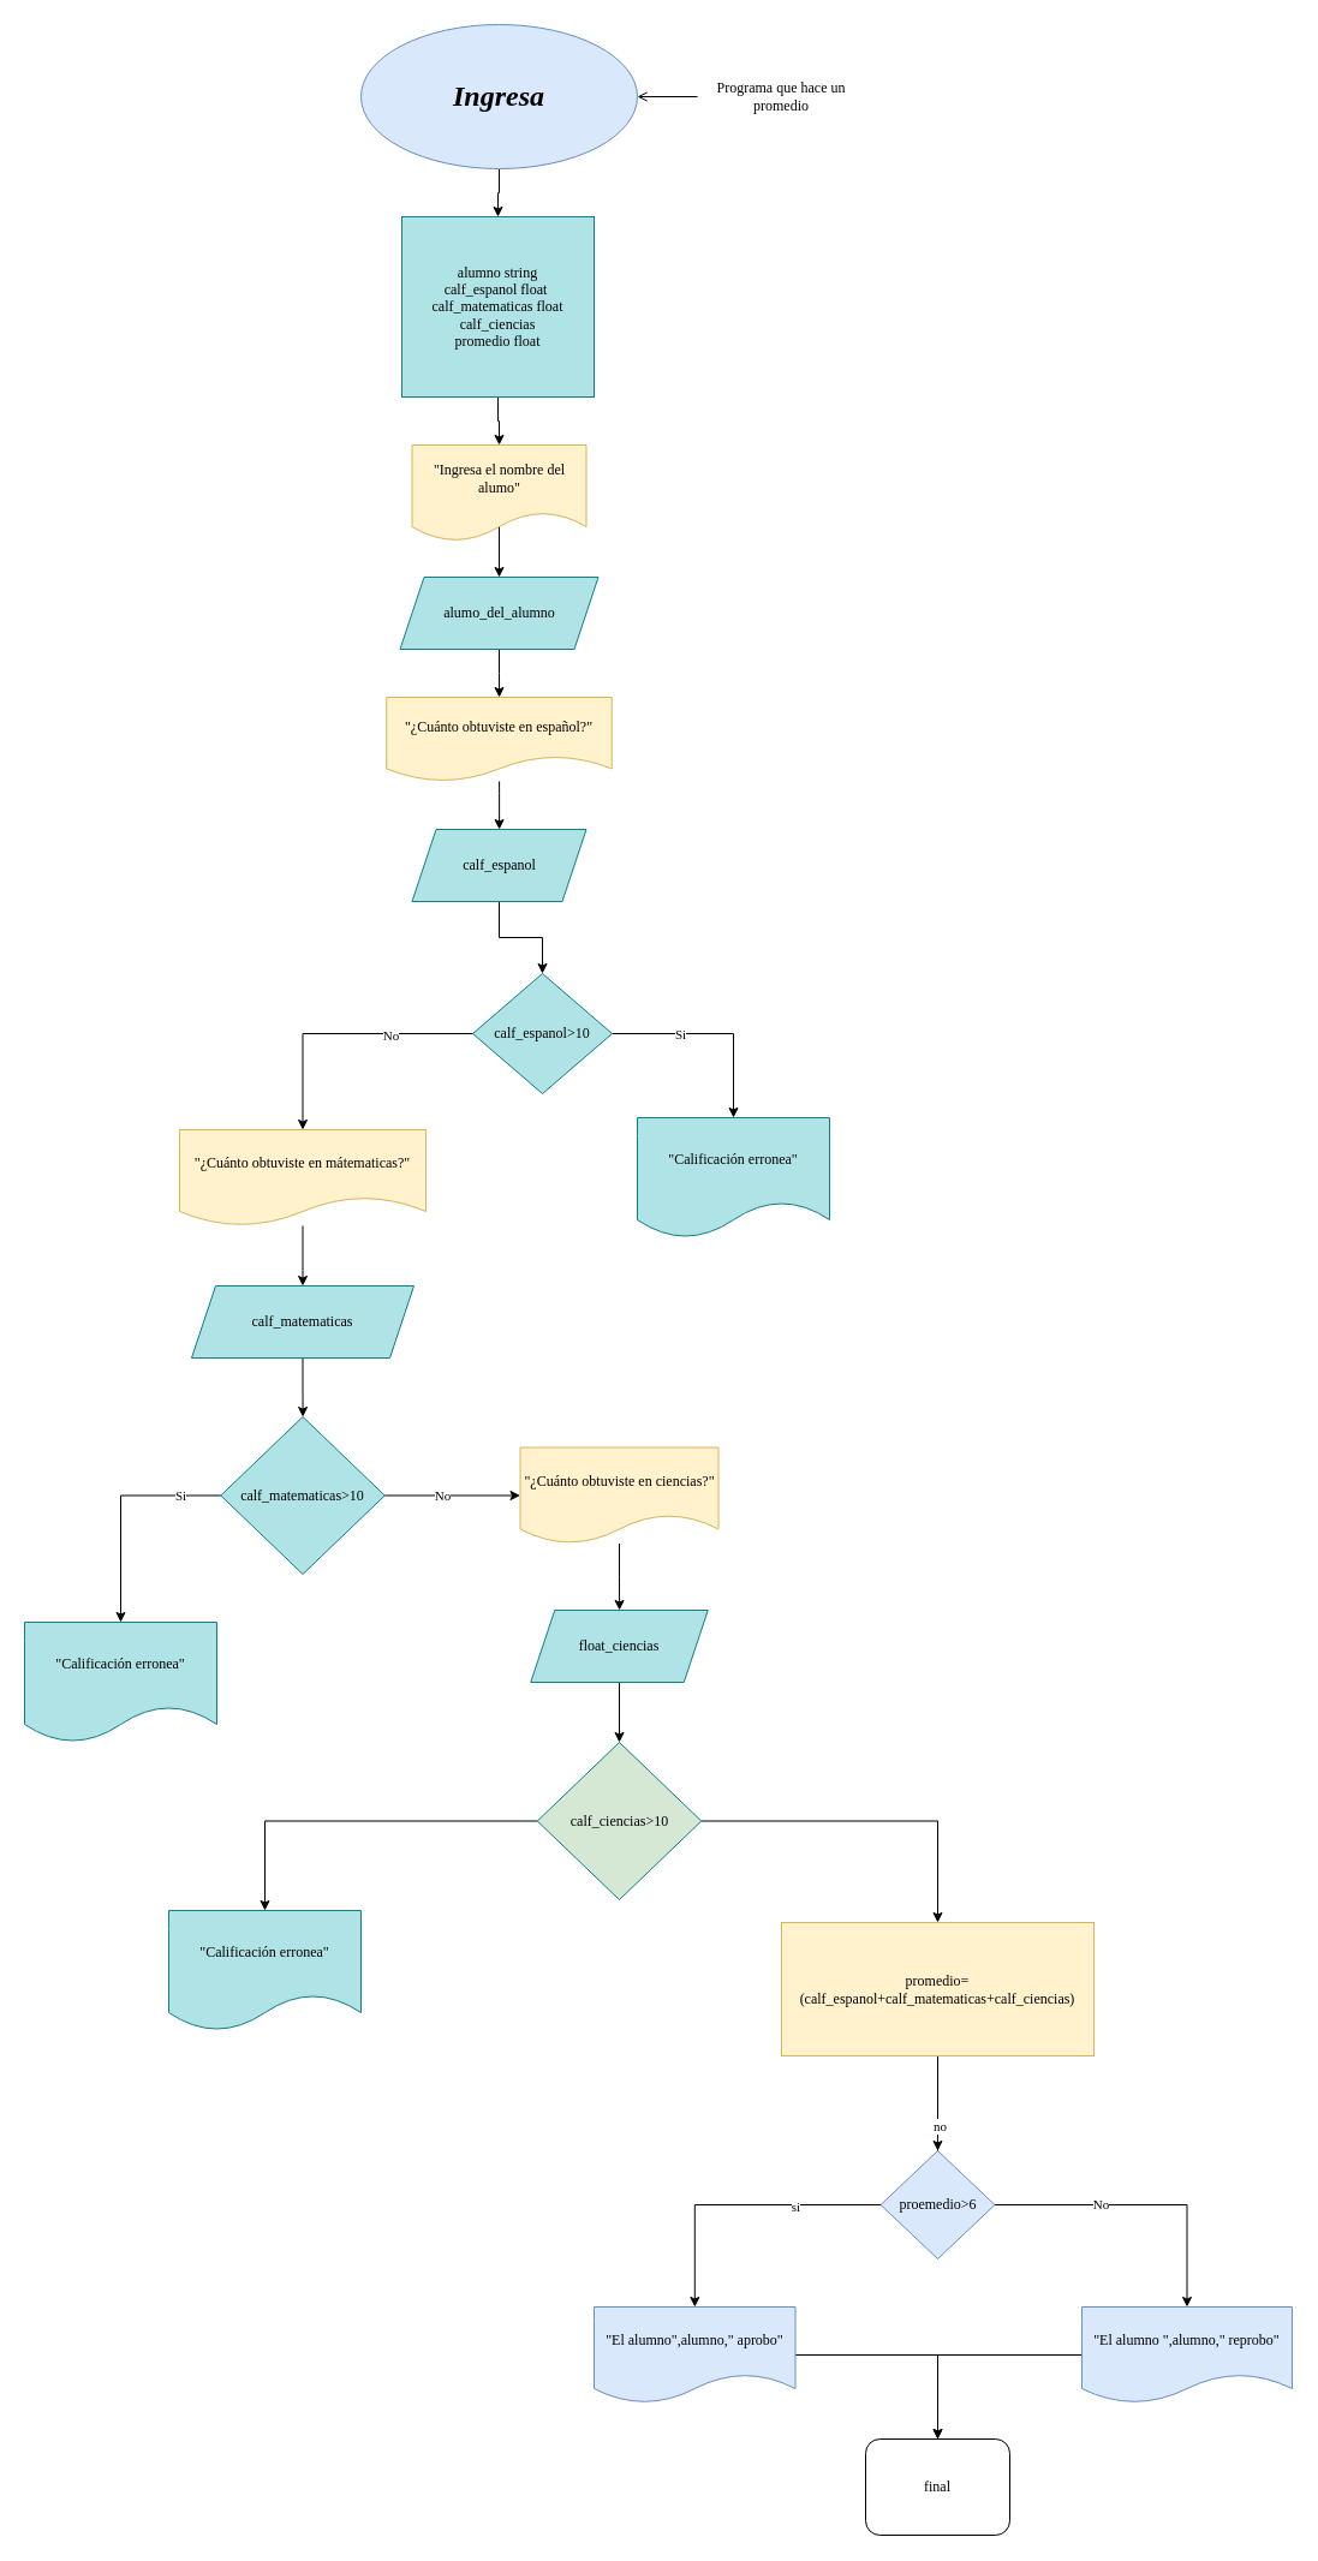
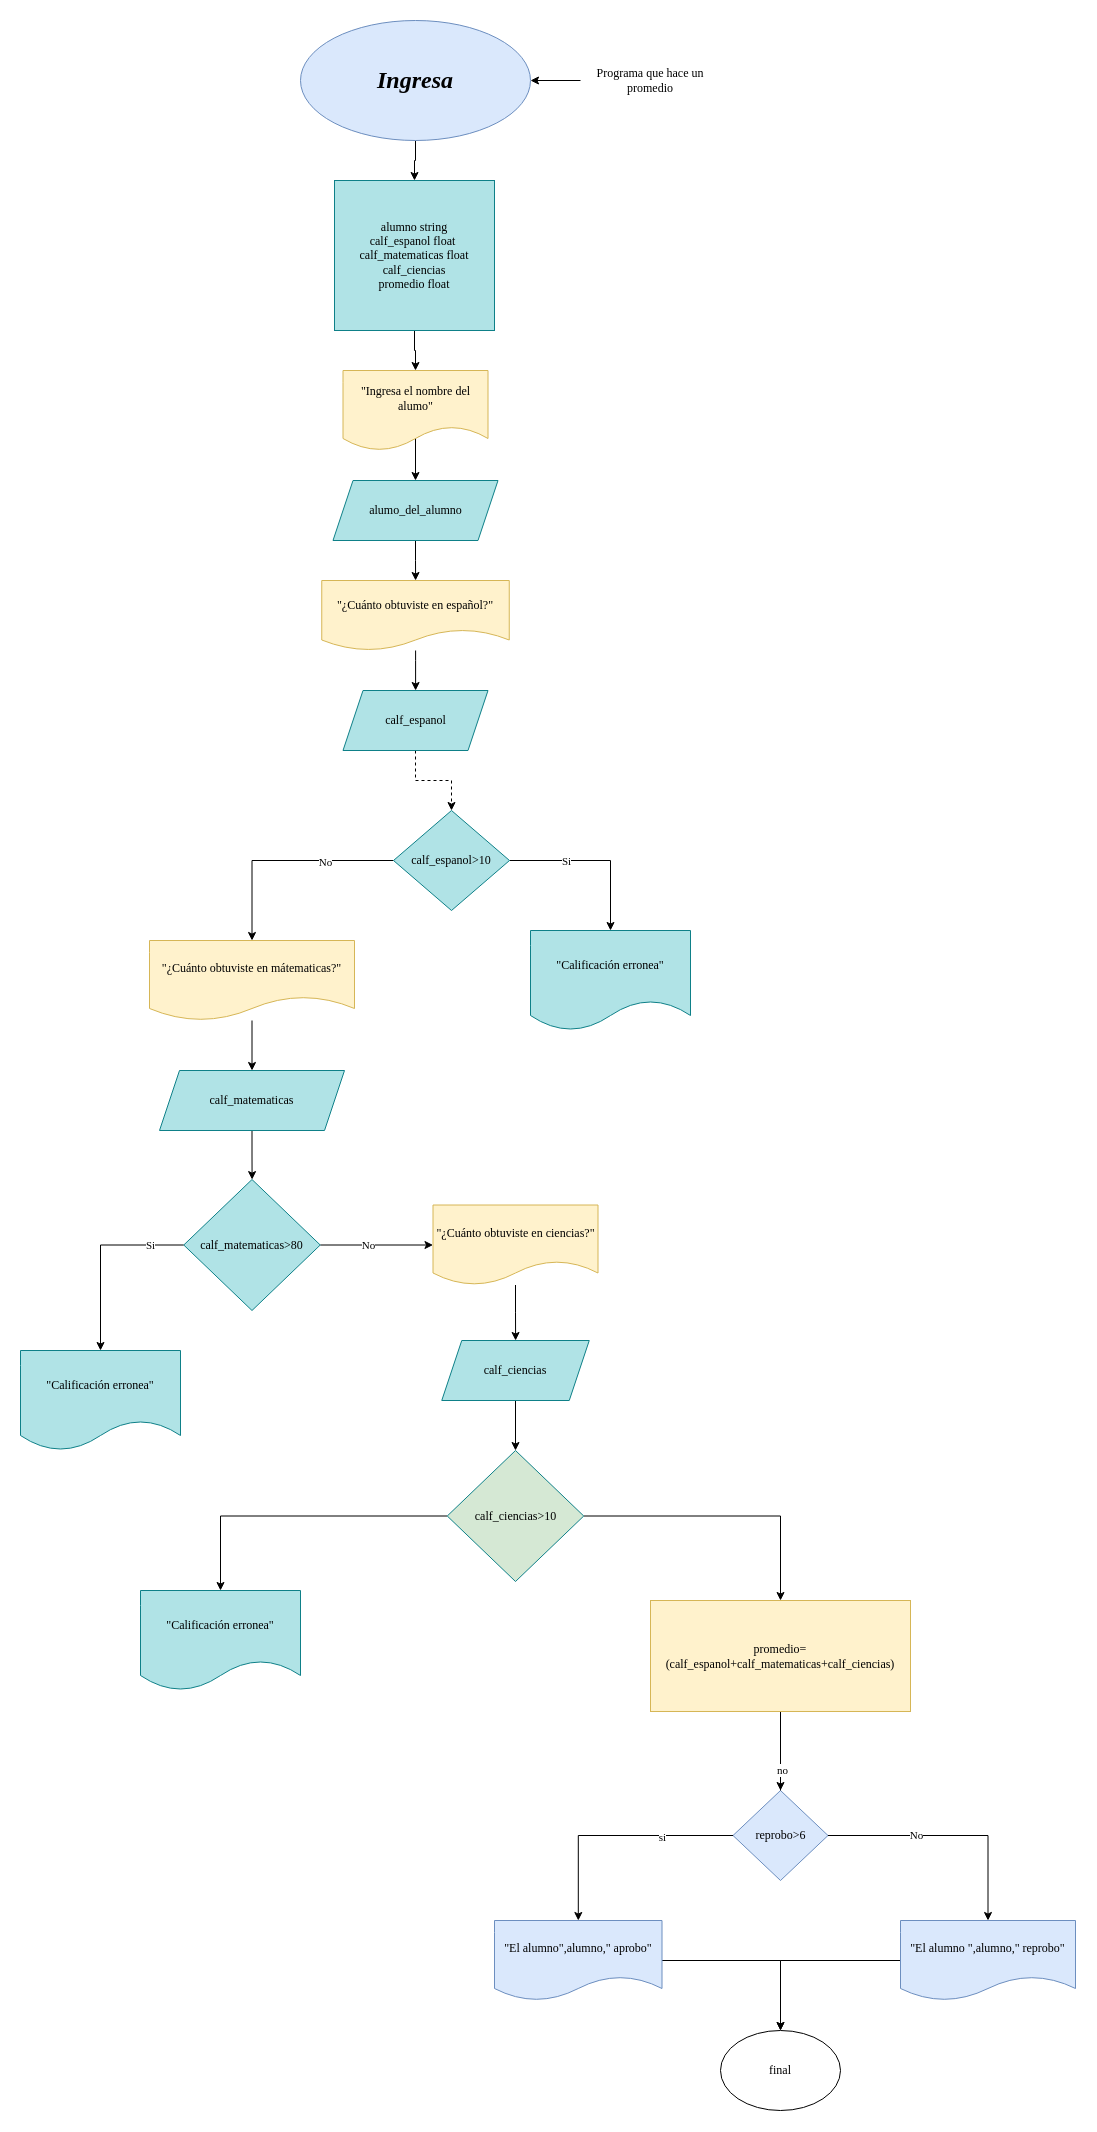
- <mxCell id="23" value="" style="edgeStyle=orthogonalEdgeStyle;rounded=0;orthogonalLoop=1;jettySize=auto;html=1;fontFamily=Times New Roman;endArrow=open;" edge="1" parent="1" source="24" target="3"><mxGeometry relative="1" as="geometry" /></mxCell>
+ <mxCell id="23" value="" style="edgeStyle=orthogonalEdgeStyle;rounded=0;orthogonalLoop=1;jettySize=auto;html=1;fontFamily=Times New Roman;" edge="1" parent="1" source="24" target="3"><mxGeometry relative="1" as="geometry" /></mxCell>
- <mxCell id="12" value="" style="edgeStyle=orthogonalEdgeStyle;rounded=0;orthogonalLoop=1;jettySize=auto;html=1;fontFamily=Times New Roman;" edge="1" parent="1" source="13" target="42"><mxGeometry relative="1" as="geometry" /></mxCell>
+ <mxCell id="12" value="" style="edgeStyle=orthogonalEdgeStyle;rounded=0;orthogonalLoop=1;jettySize=auto;html=1;fontFamily=Times New Roman;dashed=1;" edge="1" parent="1" source="13" target="42"><mxGeometry relative="1" as="geometry" /></mxCell>
- <mxCell id="48" value="calf_matematicas&amp;gt;10" style="rhombus;whiteSpace=wrap;html=1;fontFamily=Comic Sans MS;fillColor=#b0e3e6;strokeColor=#0e8088;" vertex="1" parent="1"><mxGeometry x="183.25" y="1179" width="136.5" height="131" as="geometry" /></mxCell>
+ <mxCell id="48" value="calf_matematicas&amp;gt;80" style="rhombus;whiteSpace=wrap;html=1;fontFamily=Comic Sans MS;fillColor=#b0e3e6;strokeColor=#0e8088;" vertex="1" parent="1"><mxGeometry x="183.25" y="1179" width="136.5" height="131" as="geometry" /></mxCell>
- <mxCell id="21" value="float_ciencias" style="shape=parallelogram;perimeter=parallelogramPerimeter;whiteSpace=wrap;html=1;fixedSize=1;fontFamily=Times New Roman;fillColor=#b0e3e6;strokeColor=#0e8088;" vertex="1" parent="1"><mxGeometry x="441.25" y="1340" width="147.5" height="60" as="geometry" /></mxCell>
+ <mxCell id="21" value="calf_ciencias" style="shape=parallelogram;perimeter=parallelogramPerimeter;whiteSpace=wrap;html=1;fixedSize=1;fontFamily=Times New Roman;fillColor=#b0e3e6;strokeColor=#0e8088;" vertex="1" parent="1"><mxGeometry x="441.25" y="1340" width="147.5" height="60" as="geometry" /></mxCell>
- <mxCell id="30" value="proemedio&amp;gt;6" style="rhombus;whiteSpace=wrap;html=1;fontFamily=Times New Roman;fillColor=#dae8fc;strokeColor=#6c8ebf;" vertex="1" parent="1"><mxGeometry x="732.5" y="1790" width="95" height="90" as="geometry" /></mxCell>
+ <mxCell id="30" value="reprobo&amp;gt;6" style="rhombus;whiteSpace=wrap;html=1;fontFamily=Times New Roman;fillColor=#dae8fc;strokeColor=#6c8ebf;" vertex="1" parent="1"><mxGeometry x="732.5" y="1790" width="95" height="90" as="geometry" /></mxCell>
- <mxCell id="25" value="final" style="whiteSpace=wrap;html=1;fontFamily=Times New Roman;rounded=1;" vertex="1" parent="1"><mxGeometry x="720" y="2030" width="120" height="80" as="geometry" /></mxCell>
+ <mxCell id="25" value="final" style="ellipse;whiteSpace=wrap;html=1;fontFamily=Times New Roman;" vertex="1" parent="1"><mxGeometry x="720" y="2030" width="120" height="80" as="geometry" /></mxCell>
